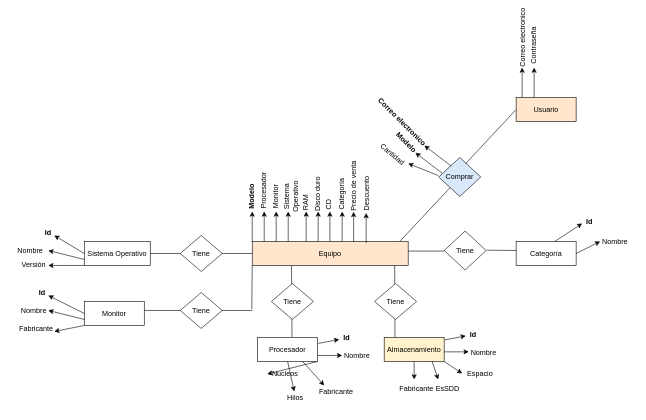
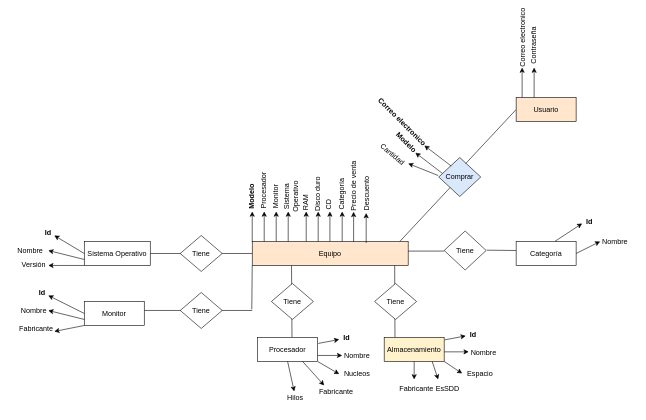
- <mxCell id="41" value="Nucleos" style="text;html=1;strokeColor=none;fillColor=none;align=center;verticalAlign=middle;whiteSpace=wrap;rounded=0;" vertex="1" parent="1"><mxGeometry x="445" y="576" width="60" height="30" as="geometry" /></mxCell>
+ <mxCell id="41" value="Nucleos" style="text;html=1;strokeColor=none;fillColor=none;align=center;verticalAlign=middle;whiteSpace=wrap;rounded=0;" vertex="1" parent="1"><mxGeometry x="565" y="576" width="60" height="30" as="geometry" /></mxCell>
